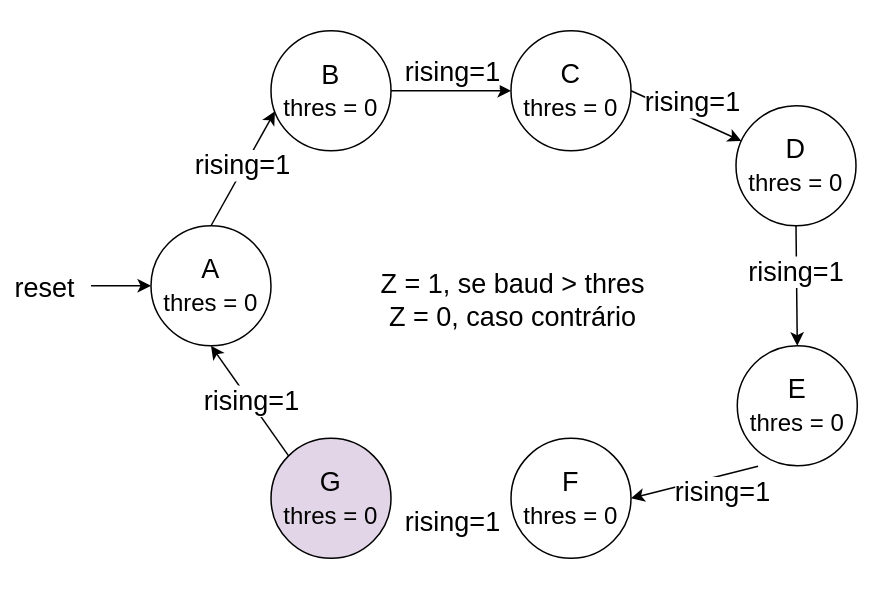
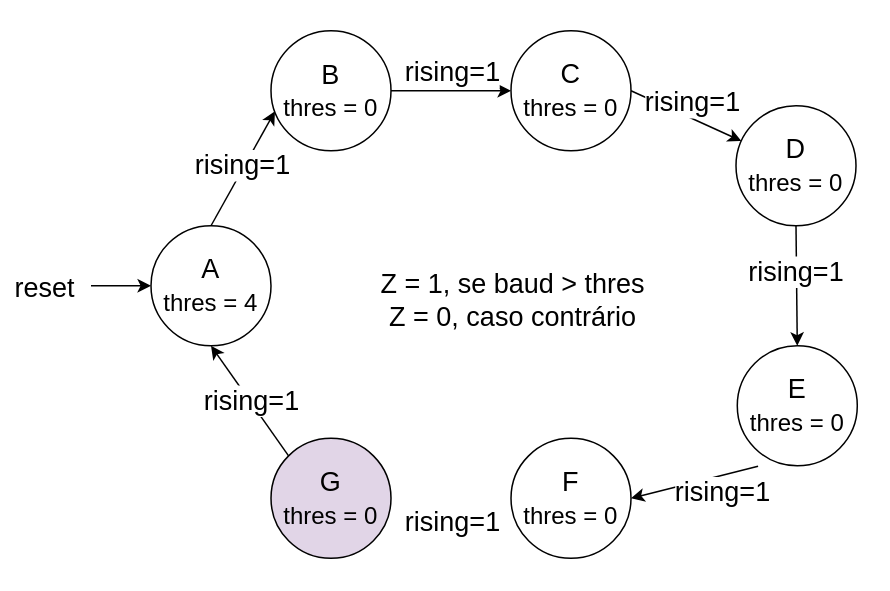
- <mxCell id="4" value="&lt;font style=&quot;font-size: 18px&quot;&gt;A&lt;br&gt;&lt;span style=&quot;font-size: 16px&quot;&gt;thres = 0&lt;/span&gt;&lt;br&gt;&lt;/font&gt;" style="ellipse;whiteSpace=wrap;html=1;aspect=fixed;" parent="1" vertex="1"><mxGeometry x="100" y="150" width="80" height="80" as="geometry" /></mxCell>
+ <mxCell id="4" value="&lt;font style=&quot;font-size: 18px&quot;&gt;A&lt;br&gt;&lt;span style=&quot;font-size: 16px&quot;&gt;thres = 4&lt;/span&gt;&lt;br&gt;&lt;/font&gt;" style="ellipse;whiteSpace=wrap;html=1;aspect=fixed;" parent="1" vertex="1"><mxGeometry x="100" y="150" width="80" height="80" as="geometry" /></mxCell>
